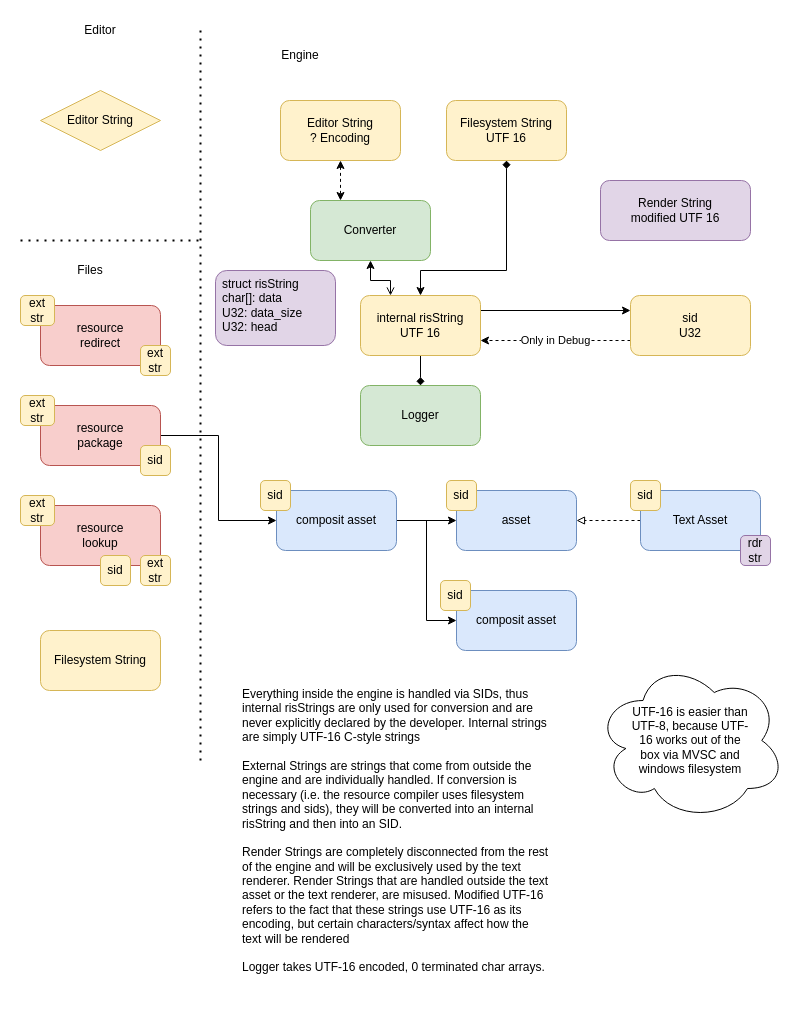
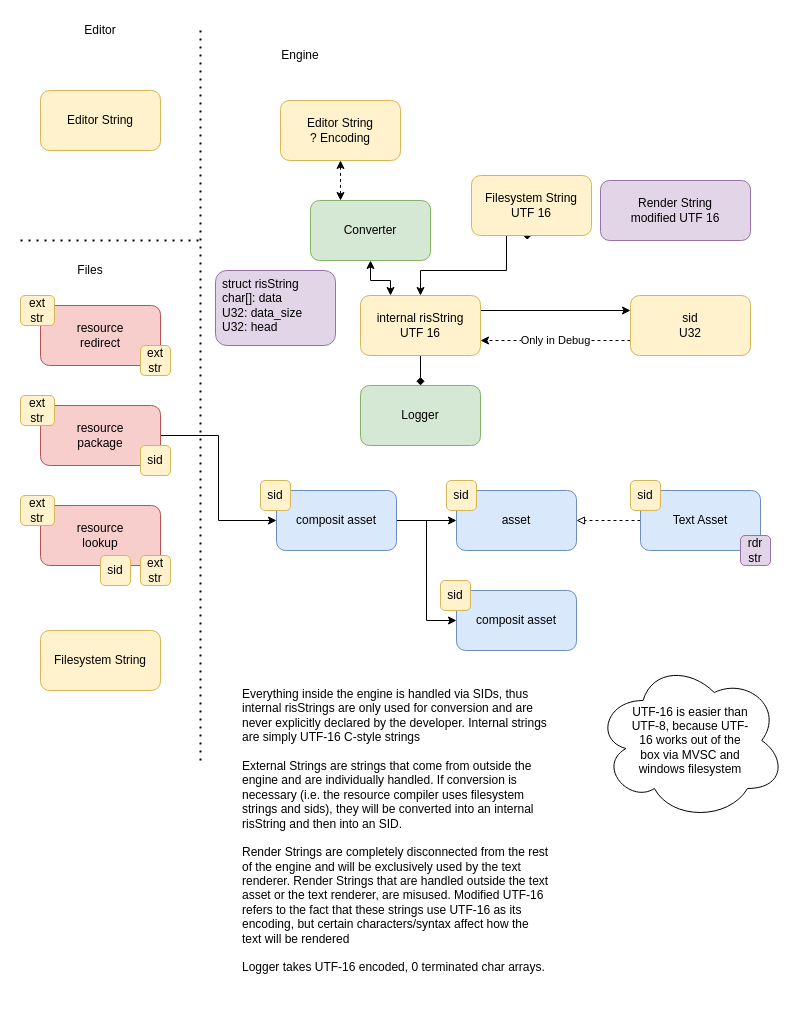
- <mxCell id="33" value="Editor String" style="rhombus;whiteSpace=wrap;html=1;fillColor=#fff2cc;strokeColor=#d6b656;" parent="1" vertex="1"><mxGeometry x="40" y="90" width="120" height="60" as="geometry" /></mxCell>
+ <mxCell id="33" value="Editor String" style="rounded=1;whiteSpace=wrap;html=1;fillColor=#fff2cc;strokeColor=#d6b656;" parent="1" vertex="1"><mxGeometry x="40" y="90" width="120" height="60" as="geometry" /></mxCell>
- <mxCell id="38" value="Filesystem String&lt;br&gt;UTF 16" style="rounded=1;whiteSpace=wrap;html=1;fillColor=#fff2cc;strokeColor=#d6b656;" parent="1" vertex="1"><mxGeometry x="446" y="100" width="120" height="60" as="geometry" /></mxCell>
+ <mxCell id="38" value="Filesystem String&lt;br&gt;UTF 16" style="rounded=1;whiteSpace=wrap;html=1;fillColor=#fff2cc;strokeColor=#d6b656;" parent="1" vertex="1"><mxGeometry x="471" y="175" width="120" height="60" as="geometry" /></mxCell>
- <mxCell id="34" style="edgeStyle=orthogonalEdgeStyle;rounded=0;orthogonalLoop=1;jettySize=auto;html=1;entryX=0.25;entryY=0;entryDx=0;entryDy=0;startArrow=classic;startFill=1;endArrow=open;" edge="1" parent="1" source="35" target="19"><mxGeometry relative="1" as="geometry" /></mxCell>
+ <mxCell id="34" style="edgeStyle=orthogonalEdgeStyle;rounded=0;orthogonalLoop=1;jettySize=auto;html=1;entryX=0.25;entryY=0;entryDx=0;entryDy=0;startArrow=classic;startFill=1;" edge="1" parent="1" source="35" target="19"><mxGeometry relative="1" as="geometry" /></mxCell>
